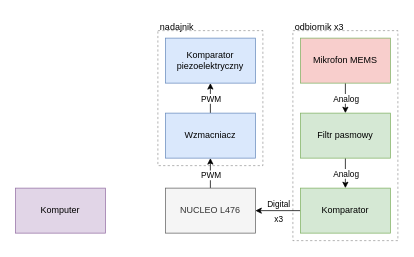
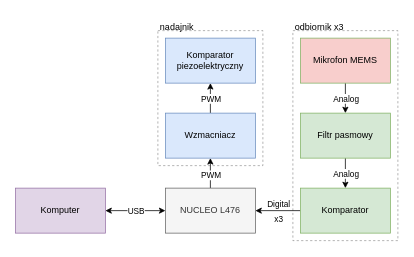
+ <mxCell id="20" style="edgeStyle=orthogonalEdgeStyle;rounded=0;orthogonalLoop=1;jettySize=auto;html=1;entryX=0;entryY=0.5;entryDx=0;entryDy=0;startArrow=classic;startFill=1;" edge="1" parent="1" source="22" target="9"><mxGeometry relative="1" as="geometry" /></mxCell>
+ <mxCell id="21" value="&lt;div&gt;USB&lt;/div&gt;" style="edgeLabel;html=1;align=center;verticalAlign=middle;resizable=0;points=[];" vertex="1" connectable="0" parent="20"><mxGeometry x="0.718" relative="1" as="geometry"><mxPoint x="-29" as="offset" /></mxGeometry></mxCell>
